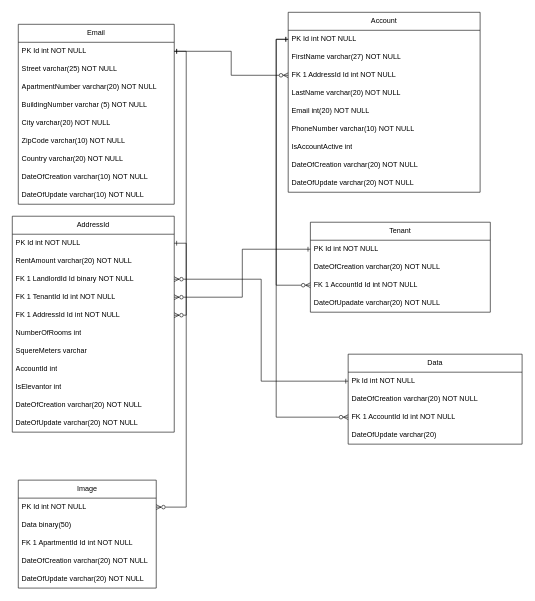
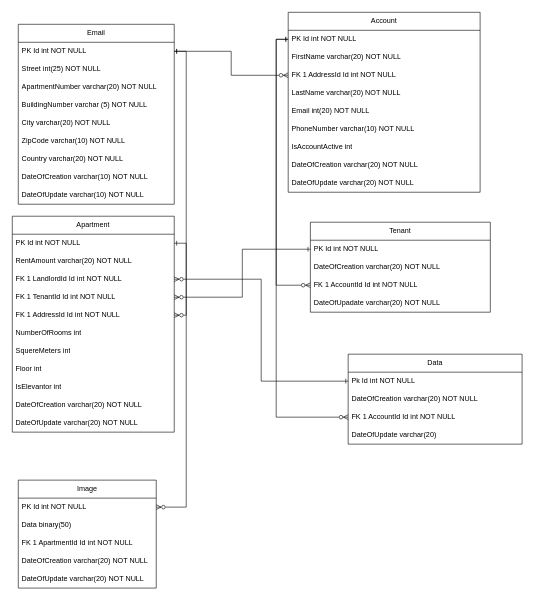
- <mxCell id="14" value="FirstName varchar(27) NOT NULL" style="text;strokeColor=none;fillColor=none;align=left;verticalAlign=middle;spacingLeft=4;spacingRight=4;overflow=hidden;points=[[0,0.5],[1,0.5]];portConstraint=eastwest;rotatable=0;whiteSpace=wrap;html=1;" vertex="1" parent="12"><mxGeometry y="60" width="320" height="30" as="geometry" /></mxCell>
+ <mxCell id="14" value="FirstName varchar(20) NOT NULL" style="text;strokeColor=none;fillColor=none;align=left;verticalAlign=middle;spacingLeft=4;spacingRight=4;overflow=hidden;points=[[0,0.5],[1,0.5]];portConstraint=eastwest;rotatable=0;whiteSpace=wrap;html=1;" vertex="1" parent="12"><mxGeometry y="60" width="320" height="30" as="geometry" /></mxCell>
- <mxCell id="4" value="Street varchar(25) NOT NULL" style="text;strokeColor=none;fillColor=none;align=left;verticalAlign=middle;spacingLeft=4;spacingRight=4;overflow=hidden;points=[[0,0.5],[1,0.5]];portConstraint=eastwest;rotatable=0;whiteSpace=wrap;html=1;" vertex="1" parent="2"><mxGeometry y="60" width="260" height="30" as="geometry" /></mxCell>
+ <mxCell id="4" value="Street int(25) NOT NULL" style="text;strokeColor=none;fillColor=none;align=left;verticalAlign=middle;spacingLeft=4;spacingRight=4;overflow=hidden;points=[[0,0.5],[1,0.5]];portConstraint=eastwest;rotatable=0;whiteSpace=wrap;html=1;" vertex="1" parent="2"><mxGeometry y="60" width="260" height="30" as="geometry" /></mxCell>
- <mxCell id="22" value="AddressId" style="swimlane;fontStyle=0;childLayout=stackLayout;horizontal=1;startSize=30;horizontalStack=0;resizeParent=1;resizeParentMax=0;resizeLast=0;collapsible=1;marginBottom=0;whiteSpace=wrap;html=1;" vertex="1" parent="1"><mxGeometry x="20" y="360" width="270" height="360" as="geometry" /></mxCell>
+ <mxCell id="22" value="Apartment" style="swimlane;fontStyle=0;childLayout=stackLayout;horizontal=1;startSize=30;horizontalStack=0;resizeParent=1;resizeParentMax=0;resizeLast=0;collapsible=1;marginBottom=0;whiteSpace=wrap;html=1;" vertex="1" parent="1"><mxGeometry x="20" y="360" width="270" height="360" as="geometry" /></mxCell>
- <mxCell id="25" value="FK 1 LandlordId Id binary NOT NULL" style="text;strokeColor=none;fillColor=none;align=left;verticalAlign=middle;spacingLeft=4;spacingRight=4;overflow=hidden;points=[[0,0.5],[1,0.5]];portConstraint=eastwest;rotatable=0;whiteSpace=wrap;html=1;" vertex="1" parent="22"><mxGeometry y="90" width="270" height="30" as="geometry" /></mxCell>
+ <mxCell id="25" value="FK 1 LandlordId Id int NOT NULL" style="text;strokeColor=none;fillColor=none;align=left;verticalAlign=middle;spacingLeft=4;spacingRight=4;overflow=hidden;points=[[0,0.5],[1,0.5]];portConstraint=eastwest;rotatable=0;whiteSpace=wrap;html=1;" vertex="1" parent="22"><mxGeometry y="90" width="270" height="30" as="geometry" /></mxCell>
- <mxCell id="29" value="SquereMeters varchar" style="text;strokeColor=none;fillColor=none;align=left;verticalAlign=middle;spacingLeft=4;spacingRight=4;overflow=hidden;points=[[0,0.5],[1,0.5]];portConstraint=eastwest;rotatable=0;whiteSpace=wrap;html=1;" vertex="1" parent="22"><mxGeometry y="210" width="270" height="30" as="geometry" /></mxCell>
+ <mxCell id="29" value="SquereMeters int" style="text;strokeColor=none;fillColor=none;align=left;verticalAlign=middle;spacingLeft=4;spacingRight=4;overflow=hidden;points=[[0,0.5],[1,0.5]];portConstraint=eastwest;rotatable=0;whiteSpace=wrap;html=1;" vertex="1" parent="22"><mxGeometry y="210" width="270" height="30" as="geometry" /></mxCell>
- <mxCell id="30" value="AccountId int" style="text;strokeColor=none;fillColor=none;align=left;verticalAlign=middle;spacingLeft=4;spacingRight=4;overflow=hidden;points=[[0,0.5],[1,0.5]];portConstraint=eastwest;rotatable=0;whiteSpace=wrap;html=1;" vertex="1" parent="22"><mxGeometry y="240" width="270" height="30" as="geometry" /></mxCell>
+ <mxCell id="30" value="Floor int" style="text;strokeColor=none;fillColor=none;align=left;verticalAlign=middle;spacingLeft=4;spacingRight=4;overflow=hidden;points=[[0,0.5],[1,0.5]];portConstraint=eastwest;rotatable=0;whiteSpace=wrap;html=1;" vertex="1" parent="22"><mxGeometry y="240" width="270" height="30" as="geometry" /></mxCell>
